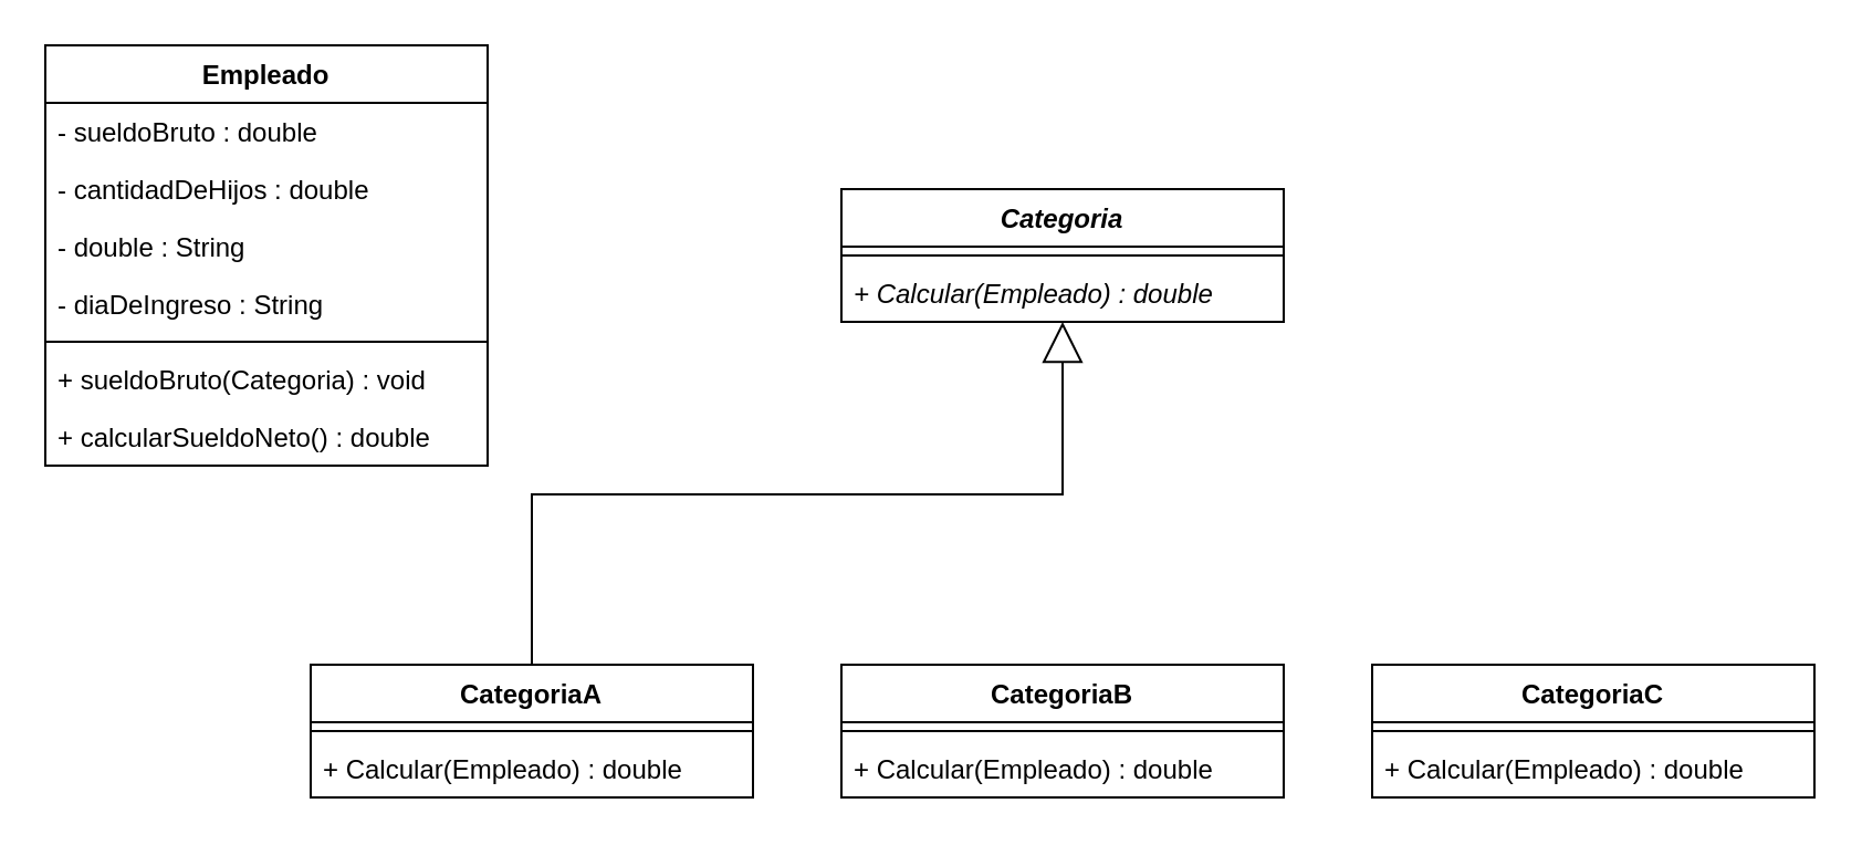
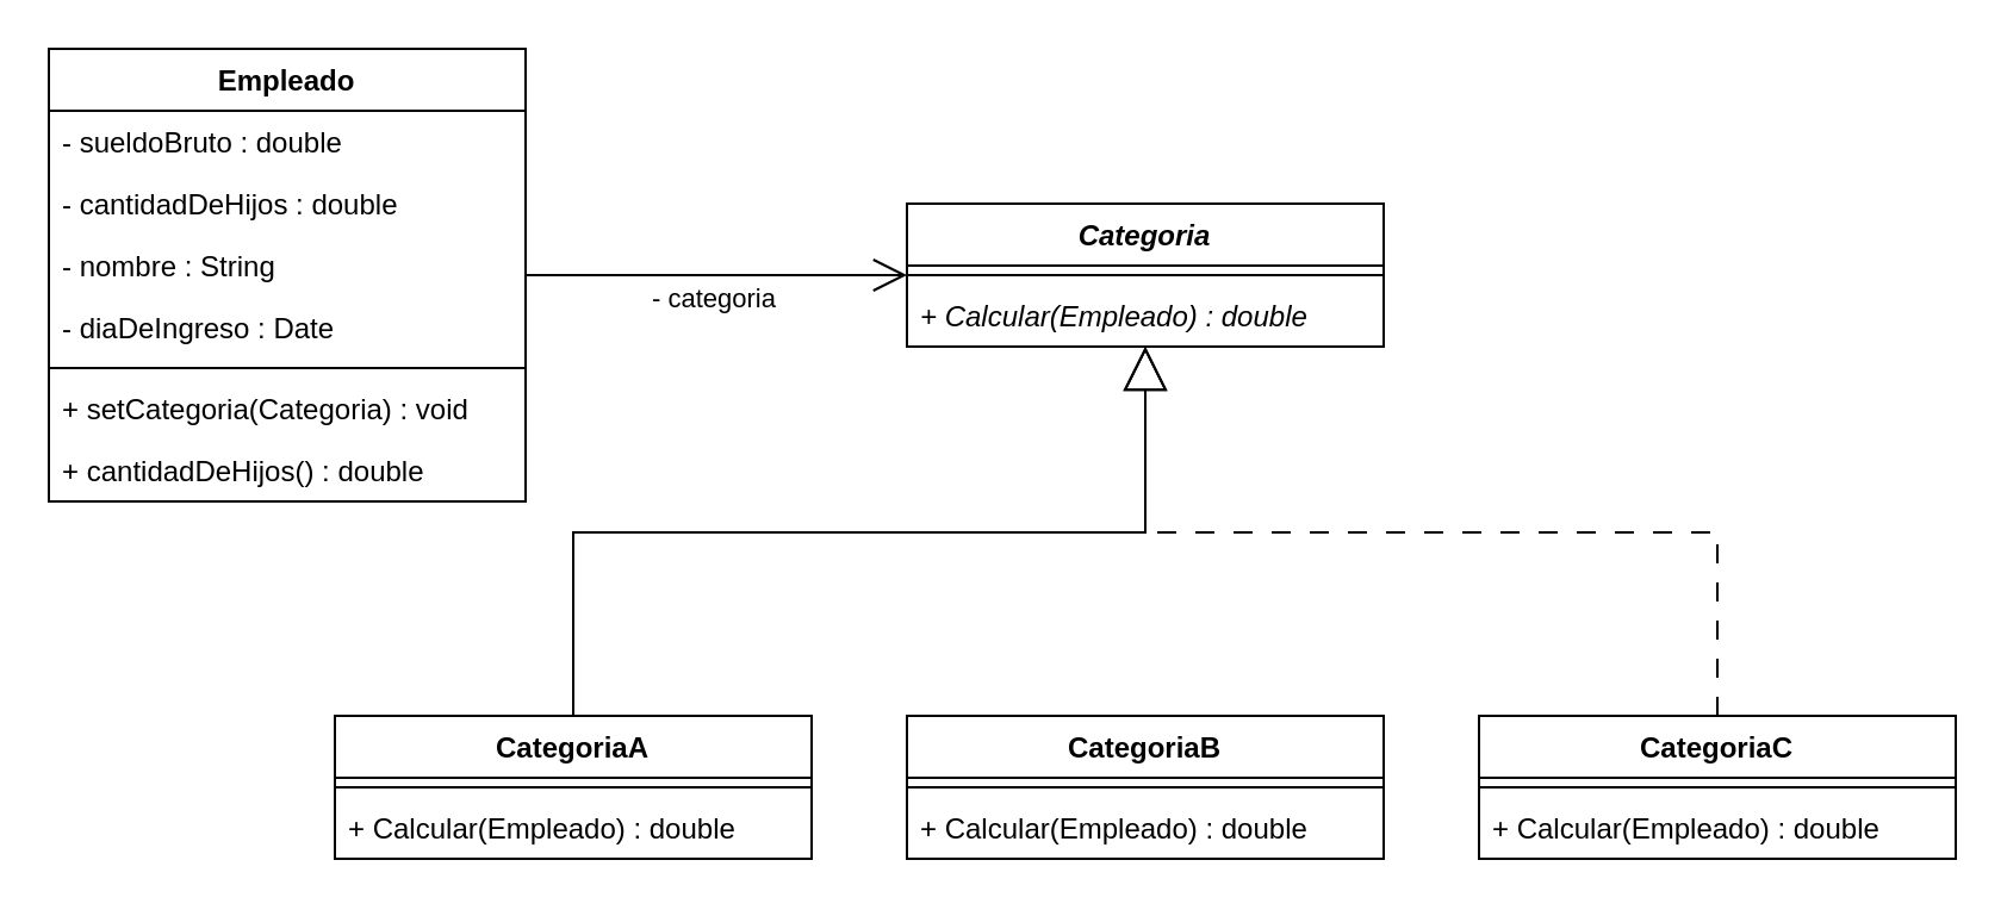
- <mxCell id="5" value="- double : String" style="text;strokeColor=none;fillColor=none;align=left;verticalAlign=top;spacingLeft=4;spacingRight=4;overflow=hidden;rotatable=0;points=[[0,0.5],[1,0.5]];portConstraint=eastwest;" vertex="1" parent="2"><mxGeometry y="78" width="200" height="26" as="geometry" /></mxCell>
+ <mxCell id="5" value="- nombre : String" style="text;strokeColor=none;fillColor=none;align=left;verticalAlign=top;spacingLeft=4;spacingRight=4;overflow=hidden;rotatable=0;points=[[0,0.5],[1,0.5]];portConstraint=eastwest;" vertex="1" parent="2"><mxGeometry y="78" width="200" height="26" as="geometry" /></mxCell>
+ <mxCell id="24" value="" style="endArrow=open;endFill=1;endSize=12;html=1;rounded=0;" edge="1" parent="1" source="2" target="10"><mxGeometry width="160" relative="1" as="geometry"><mxPoint x="300" y="240" as="sourcePoint" /><mxPoint x="460" y="240" as="targetPoint" /></mxGeometry></mxCell>
+ <mxCell id="25" value="- categoria" style="edgeLabel;html=1;align=center;verticalAlign=middle;resizable=0;points=[];" connectable="0" vertex="1" parent="24"><mxGeometry x="0.108" y="-1" relative="1" as="geometry"><mxPoint x="-11" y="8" as="offset" /></mxGeometry></mxCell>
- <mxCell id="6" value="- diaDeIngreso : String" style="text;strokeColor=none;fillColor=none;align=left;verticalAlign=top;spacingLeft=4;spacingRight=4;overflow=hidden;rotatable=0;points=[[0,0.5],[1,0.5]];portConstraint=eastwest;" vertex="1" parent="2"><mxGeometry y="104" width="200" height="26" as="geometry" /></mxCell>
+ <mxCell id="6" value="- diaDeIngreso : Date" style="text;strokeColor=none;fillColor=none;align=left;verticalAlign=top;spacingLeft=4;spacingRight=4;overflow=hidden;rotatable=0;points=[[0,0.5],[1,0.5]];portConstraint=eastwest;" vertex="1" parent="2"><mxGeometry y="104" width="200" height="26" as="geometry" /></mxCell>
- <mxCell id="8" value="+ sueldoBruto(Categoria) : void" style="text;strokeColor=none;fillColor=none;align=left;verticalAlign=top;spacingLeft=4;spacingRight=4;overflow=hidden;rotatable=0;points=[[0,0.5],[1,0.5]];portConstraint=eastwest;" vertex="1" parent="2"><mxGeometry y="138" width="200" height="26" as="geometry" /></mxCell>
+ <mxCell id="8" value="+ setCategoria(Categoria) : void" style="text;strokeColor=none;fillColor=none;align=left;verticalAlign=top;spacingLeft=4;spacingRight=4;overflow=hidden;rotatable=0;points=[[0,0.5],[1,0.5]];portConstraint=eastwest;" vertex="1" parent="2"><mxGeometry y="138" width="200" height="26" as="geometry" /></mxCell>
- <mxCell id="9" value="+ calcularSueldoNeto() : double" style="text;strokeColor=none;fillColor=none;align=left;verticalAlign=top;spacingLeft=4;spacingRight=4;overflow=hidden;rotatable=0;points=[[0,0.5],[1,0.5]];portConstraint=eastwest;" vertex="1" parent="2"><mxGeometry y="164" width="200" height="26" as="geometry" /></mxCell>
+ <mxCell id="9" value="+ cantidadDeHijos() : double" style="text;strokeColor=none;fillColor=none;align=left;verticalAlign=top;spacingLeft=4;spacingRight=4;overflow=hidden;rotatable=0;points=[[0,0.5],[1,0.5]];portConstraint=eastwest;" vertex="1" parent="2"><mxGeometry y="164" width="200" height="26" as="geometry" /></mxCell>
+ <mxCell id="23" value="" style="endArrow=block;endSize=16;endFill=0;html=1;rounded=0;edgeStyle=elbowEdgeStyle;elbow=vertical;dashed=1;dashPattern=8 8;" edge="1" parent="1" source="19" target="10"><mxGeometry width="160" relative="1" as="geometry"><mxPoint x="300" y="240" as="sourcePoint" /><mxPoint x="460" y="240" as="targetPoint" /></mxGeometry></mxCell>
